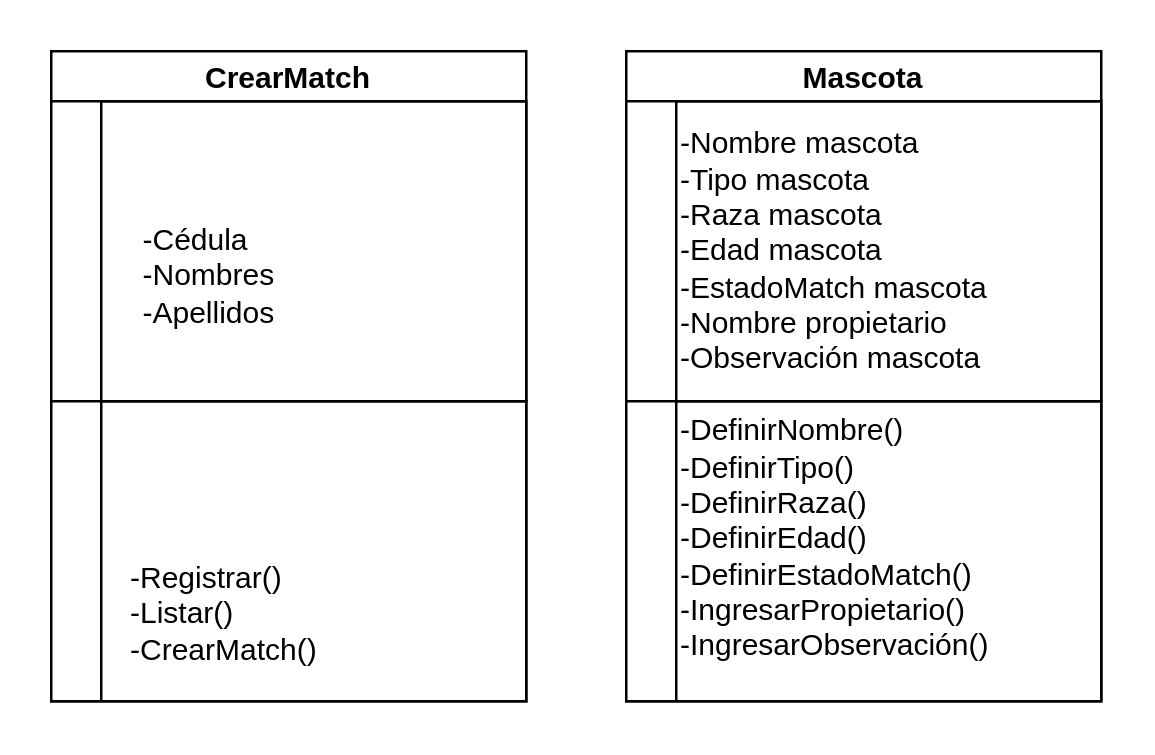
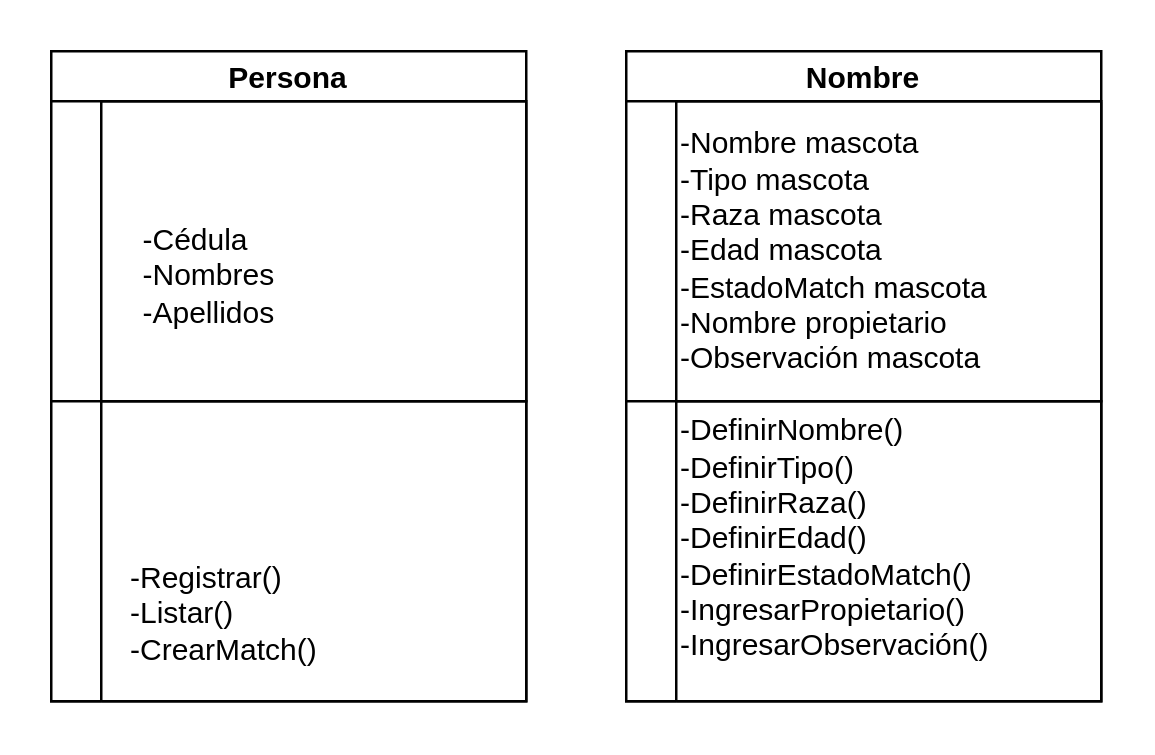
- <mxCell id="7" value="CrearMatch" style="swimlane;childLayout=stackLayout;resizeParent=1;resizeParentMax=0;horizontal=1;startSize=20;horizontalStack=0;" vertex="1" parent="1"><mxGeometry x="20" y="20" width="190" height="260" as="geometry" /></mxCell>
+ <mxCell id="7" value="Persona" style="swimlane;childLayout=stackLayout;resizeParent=1;resizeParentMax=0;horizontal=1;startSize=20;horizontalStack=0;" vertex="1" parent="1"><mxGeometry x="20" y="20" width="190" height="260" as="geometry" /></mxCell>
- <mxCell id="2" value="Mascota" style="swimlane;childLayout=stackLayout;resizeParent=1;resizeParentMax=0;horizontal=1;startSize=20;horizontalStack=0;" vertex="1" parent="1"><mxGeometry x="250" y="20" width="190" height="260" as="geometry" /></mxCell>
+ <mxCell id="2" value="Nombre" style="swimlane;childLayout=stackLayout;resizeParent=1;resizeParentMax=0;horizontal=1;startSize=20;horizontalStack=0;" vertex="1" parent="1"><mxGeometry x="250" y="20" width="190" height="260" as="geometry" /></mxCell>
